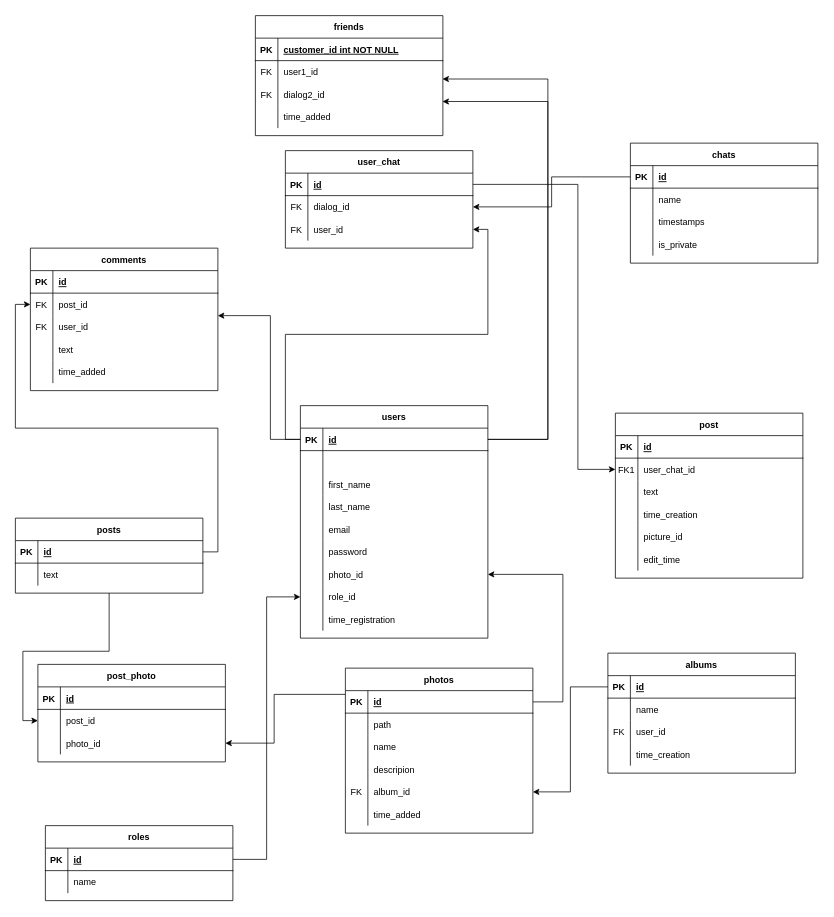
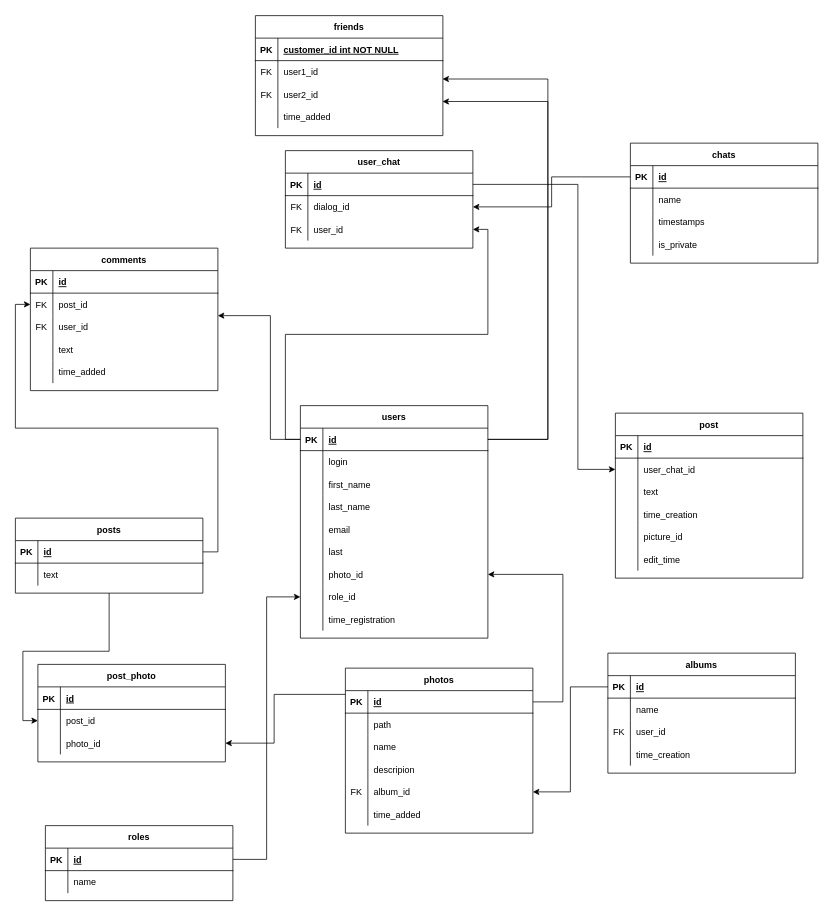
- <mxCell id="112" value="dialog2_id" style="shape=partialRectangle;overflow=hidden;connectable=0;fillColor=none;top=0;left=0;bottom=0;right=0;align=left;spacingLeft=6;" parent="110" vertex="1"><mxGeometry x="30" width="220" height="30" as="geometry"><mxRectangle width="220" height="30" as="alternateBounds" /></mxGeometry></mxCell>
+ <mxCell id="112" value="user2_id" style="shape=partialRectangle;overflow=hidden;connectable=0;fillColor=none;top=0;left=0;bottom=0;right=0;align=left;spacingLeft=6;" parent="110" vertex="1"><mxGeometry x="30" width="220" height="30" as="geometry"><mxRectangle width="220" height="30" as="alternateBounds" /></mxGeometry></mxCell>
+ <mxCell id="40" value="login" style="shape=partialRectangle;overflow=hidden;connectable=0;fillColor=none;top=0;left=0;bottom=0;right=0;align=left;spacingLeft=6;" parent="38" vertex="1"><mxGeometry x="30" width="220" height="30" as="geometry"><mxRectangle width="220" height="30" as="alternateBounds" /></mxGeometry></mxCell>
- <mxCell id="20" value="FK1" style="shape=partialRectangle;overflow=hidden;connectable=0;fillColor=none;top=0;left=0;bottom=0;right=0;" parent="19" vertex="1"><mxGeometry width="30" height="30" as="geometry"><mxRectangle width="30" height="30" as="alternateBounds" /></mxGeometry></mxCell>
- <mxCell id="52" value="password" style="shape=partialRectangle;overflow=hidden;connectable=0;fillColor=none;top=0;left=0;bottom=0;right=0;align=left;spacingLeft=6;" parent="50" vertex="1"><mxGeometry x="30" width="220" height="30" as="geometry"><mxRectangle width="220" height="30" as="alternateBounds" /></mxGeometry></mxCell>
+ <mxCell id="52" value="last" style="shape=partialRectangle;overflow=hidden;connectable=0;fillColor=none;top=0;left=0;bottom=0;right=0;align=left;spacingLeft=6;" parent="50" vertex="1"><mxGeometry x="30" width="220" height="30" as="geometry"><mxRectangle width="220" height="30" as="alternateBounds" /></mxGeometry></mxCell>
